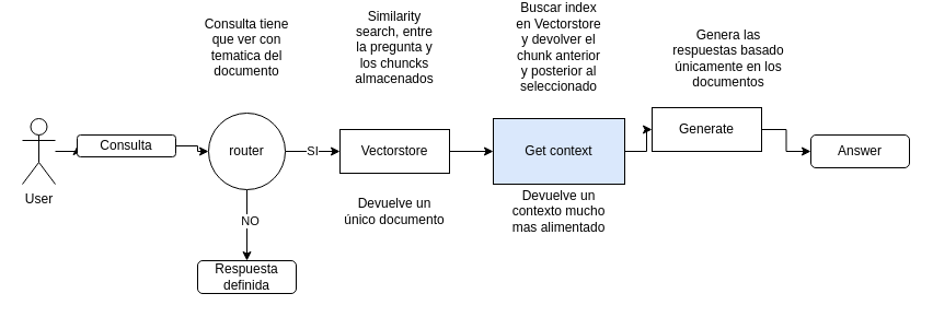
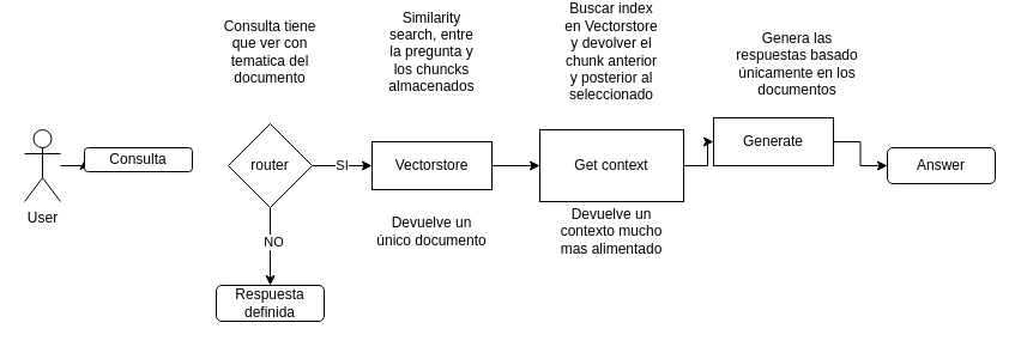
- <mxCell id="4" style="edgeStyle=orthogonalEdgeStyle;rounded=0;orthogonalLoop=1;jettySize=auto;html=1;entryX=0;entryY=0.5;entryDx=0;entryDy=0;" edge="1" parent="1" source="5" target="9"><mxGeometry relative="1" as="geometry" /></mxCell>
- <mxCell id="9" value="rou&lt;span style=&quot;background-color: transparent; color: light-dark(rgb(0, 0, 0), rgb(255, 255, 255));&quot;&gt;ter&lt;/span&gt;" style="ellipse;whiteSpace=wrap;html=1;" vertex="1" parent="1"><mxGeometry x="190" y="95" width="70" height="70" as="geometry" /></mxCell>
+ <mxCell id="9" value="rou&lt;span style=&quot;background-color: transparent; color: light-dark(rgb(0, 0, 0), rgb(255, 255, 255));&quot;&gt;ter&lt;/span&gt;" style="rhombus;whiteSpace=wrap;html=1;" vertex="1" parent="1"><mxGeometry x="190" y="95" width="70" height="70" as="geometry" /></mxCell>
- <mxCell id="17" value="Get context" style="rounded=0;whiteSpace=wrap;html=1;fillColor=#dae8fc;" vertex="1" parent="1"><mxGeometry x="450" y="100" width="120" height="60" as="geometry" /></mxCell>
+ <mxCell id="17" value="Get context" style="rounded=0;whiteSpace=wrap;html=1;" vertex="1" parent="1"><mxGeometry x="450" y="100" width="120" height="60" as="geometry" /></mxCell>
